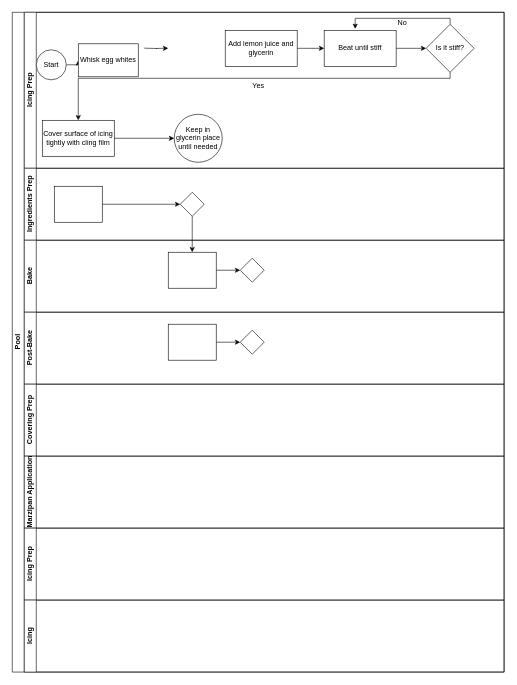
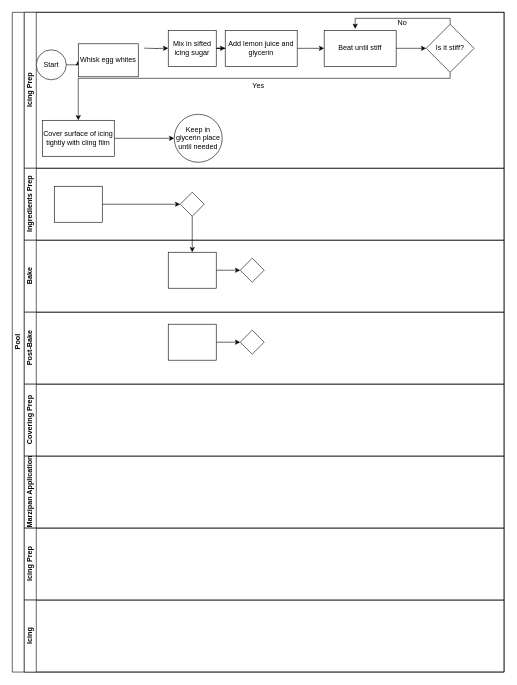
+ <mxCell id="10" value="Mix in sifted icing sugar" style="rounded=0;whiteSpace=wrap;html=1;fontFamily=Helvetica;fontSize=12;fontColor=#000000;align=center;" parent="4" vertex="1"><mxGeometry x="240" y="30" width="80" height="60" as="geometry" /></mxCell>
+ <mxCell id="9" value="" style="edgeStyle=orthogonalEdgeStyle;rounded=0;orthogonalLoop=1;jettySize=auto;html=1;" edge="1" parent="4" source="10" target="12"><mxGeometry relative="1" as="geometry" /></mxCell>
